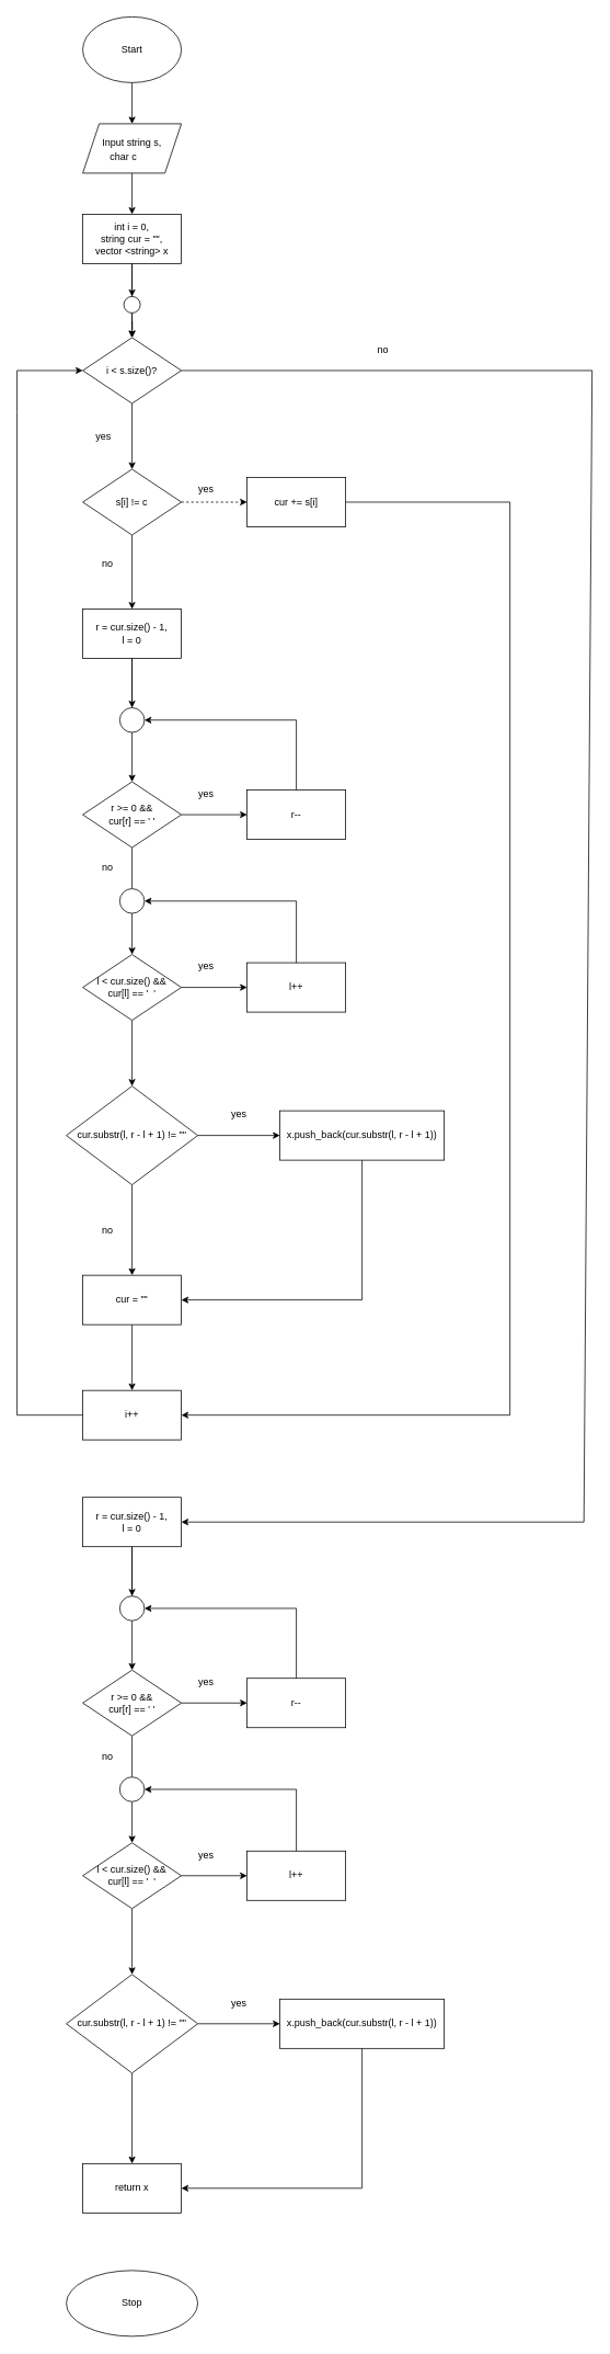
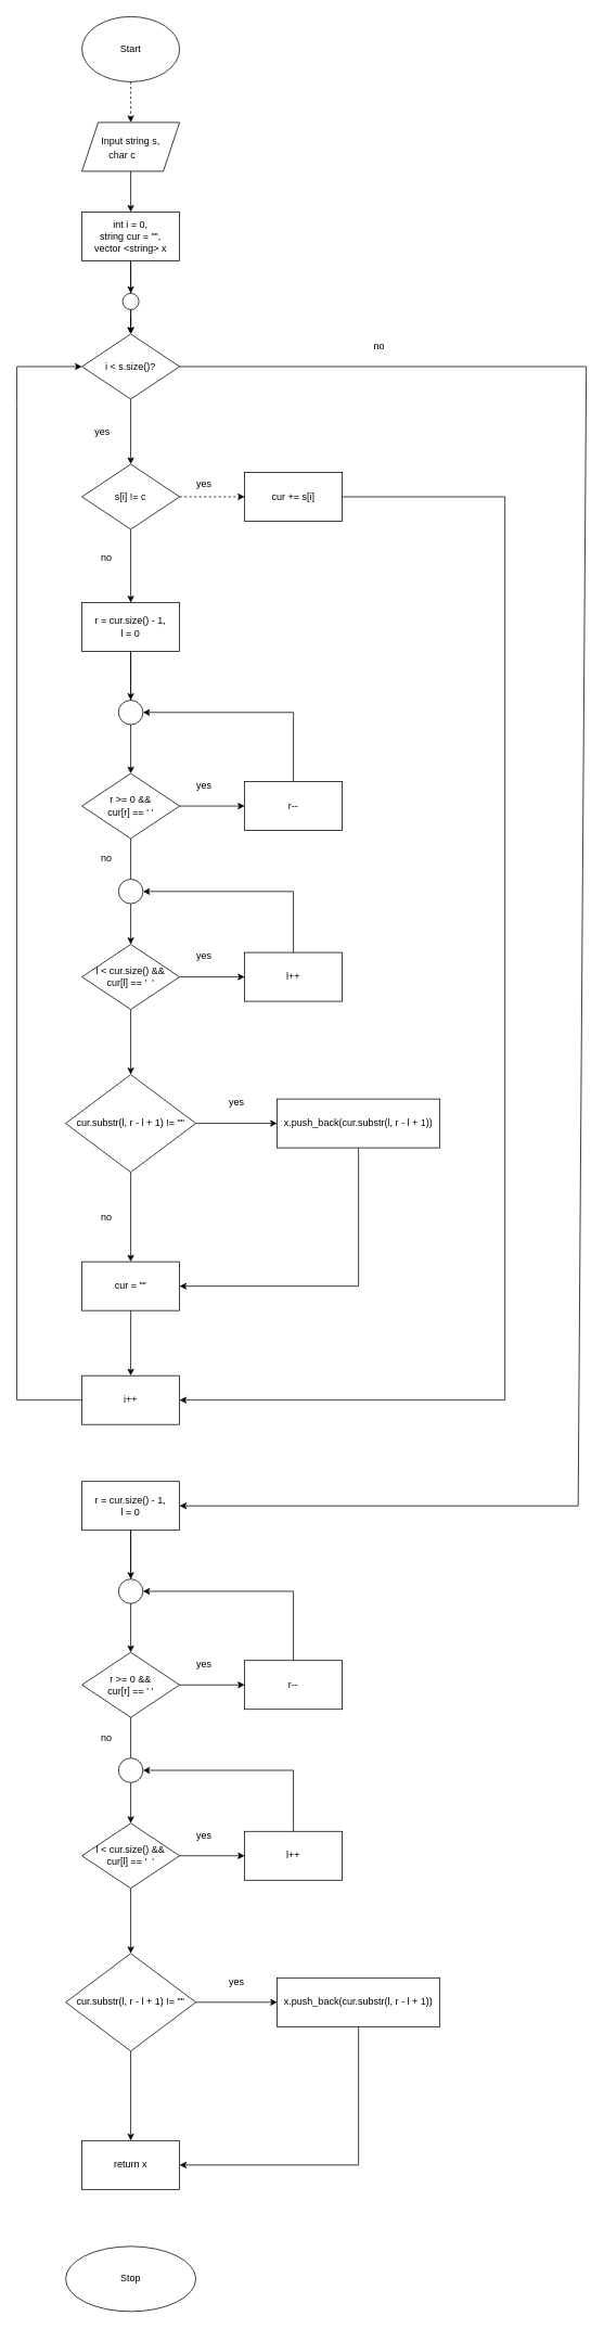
- <mxCell id="13" value="" style="endArrow=classic;html=1;rounded=0;fontSize=12;exitX=0.5;exitY=1;exitDx=0;exitDy=0;entryX=0.5;entryY=0;entryDx=0;entryDy=0;" parent="1" source="2" target="4" edge="1"><mxGeometry width="50" height="50" relative="1" as="geometry"><mxPoint x="460" y="260" as="sourcePoint" /><mxPoint x="510" y="210" as="targetPoint" /></mxGeometry></mxCell>
+ <mxCell id="13" value="" style="endArrow=classic;html=1;rounded=0;fontSize=12;exitX=0.5;exitY=1;exitDx=0;exitDy=0;entryX=0.5;entryY=0;entryDx=0;entryDy=0;dashed=1;" parent="1" source="2" target="4" edge="1"><mxGeometry width="50" height="50" relative="1" as="geometry"><mxPoint x="460" y="260" as="sourcePoint" /><mxPoint x="510" y="210" as="targetPoint" /></mxGeometry></mxCell>
